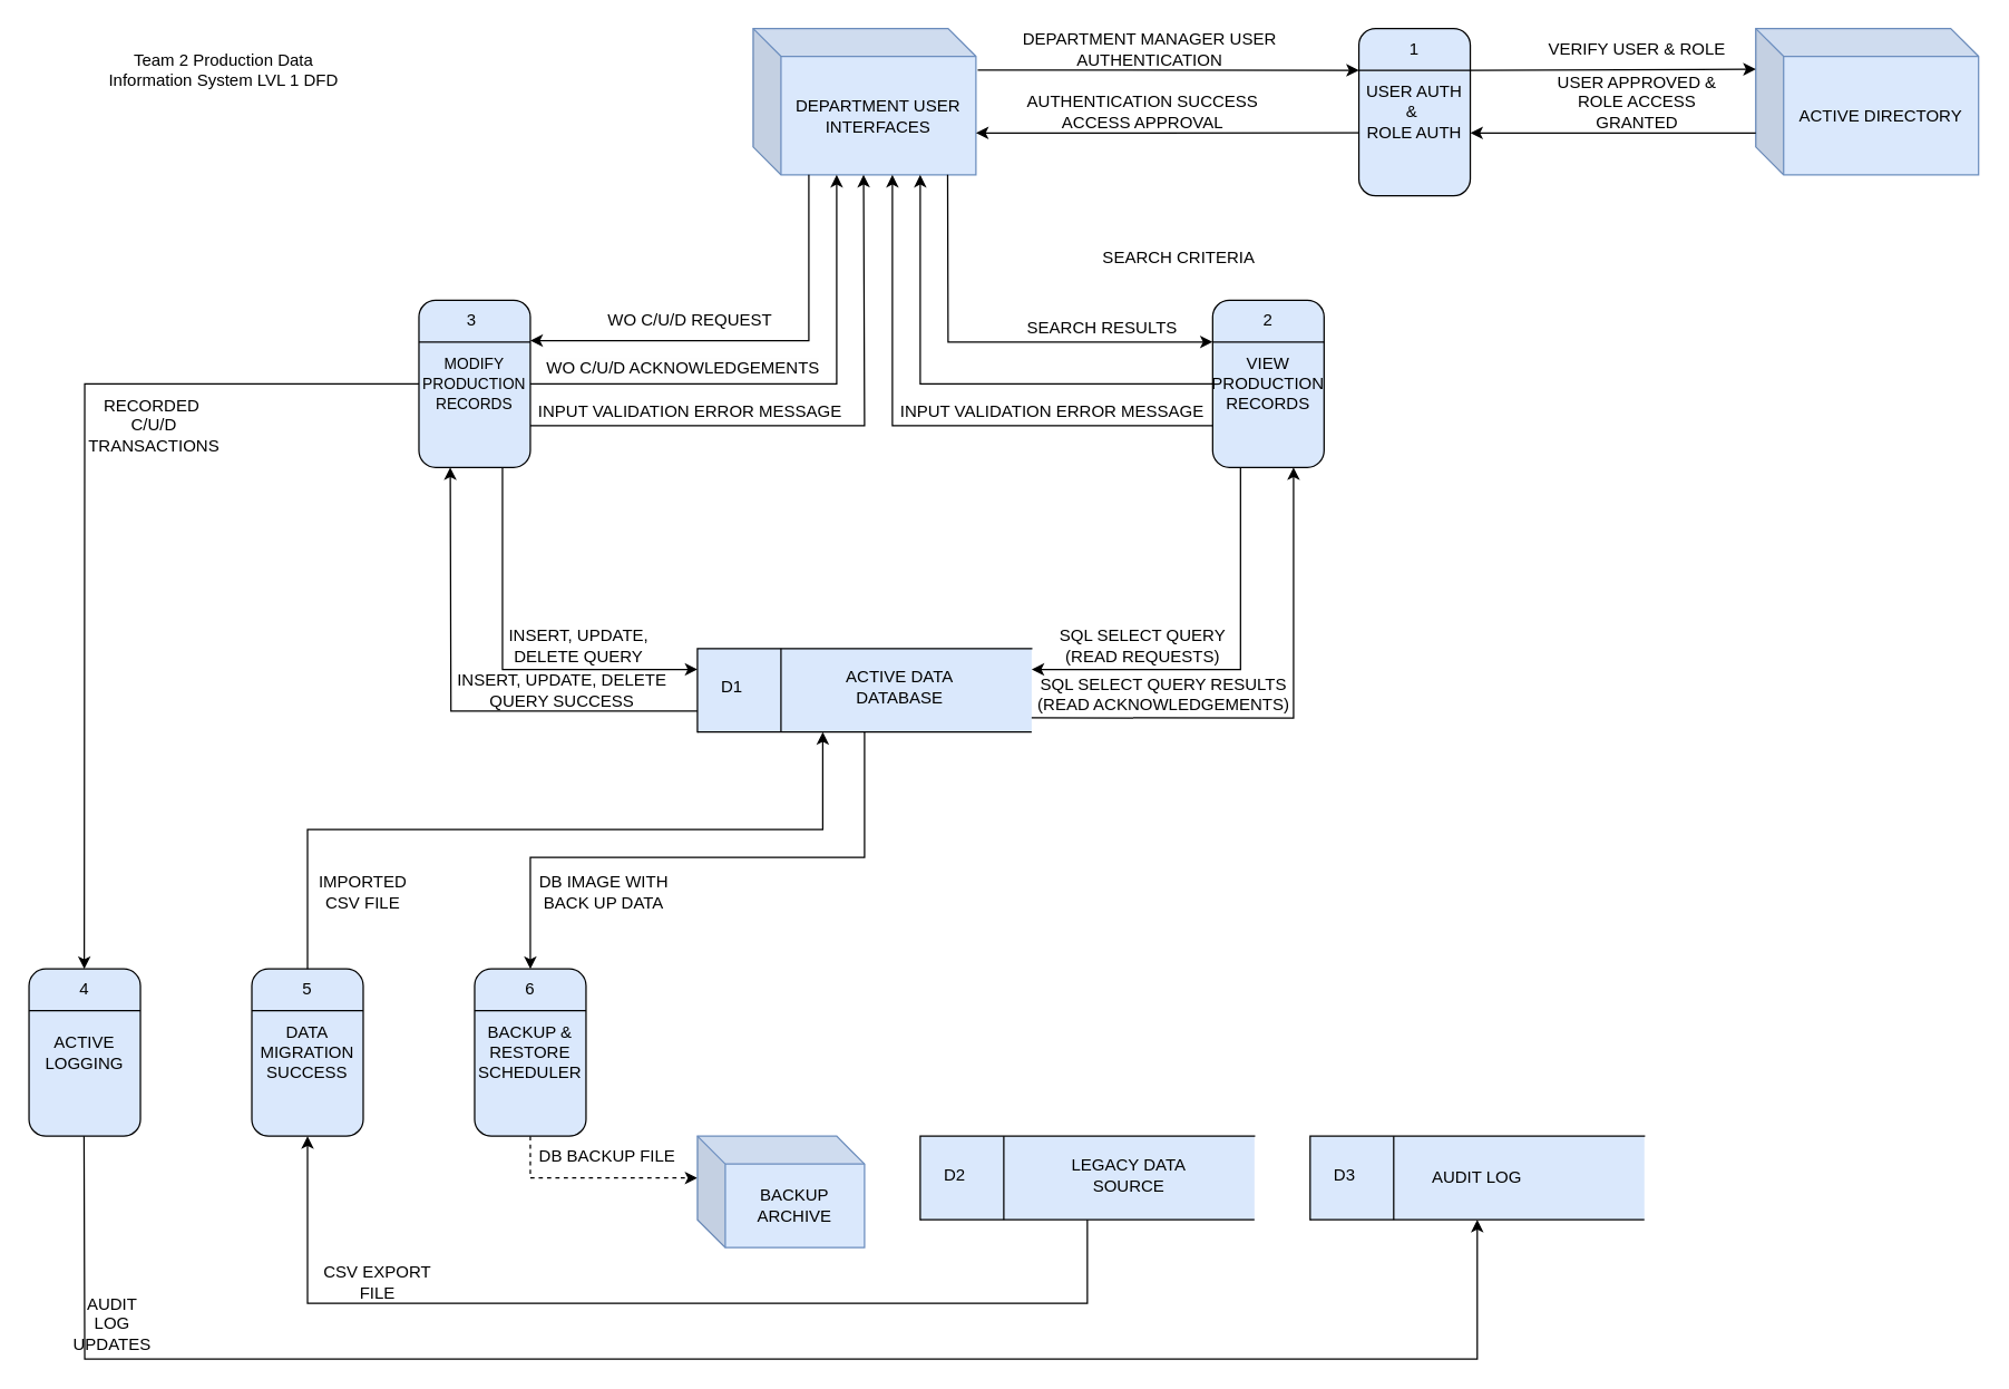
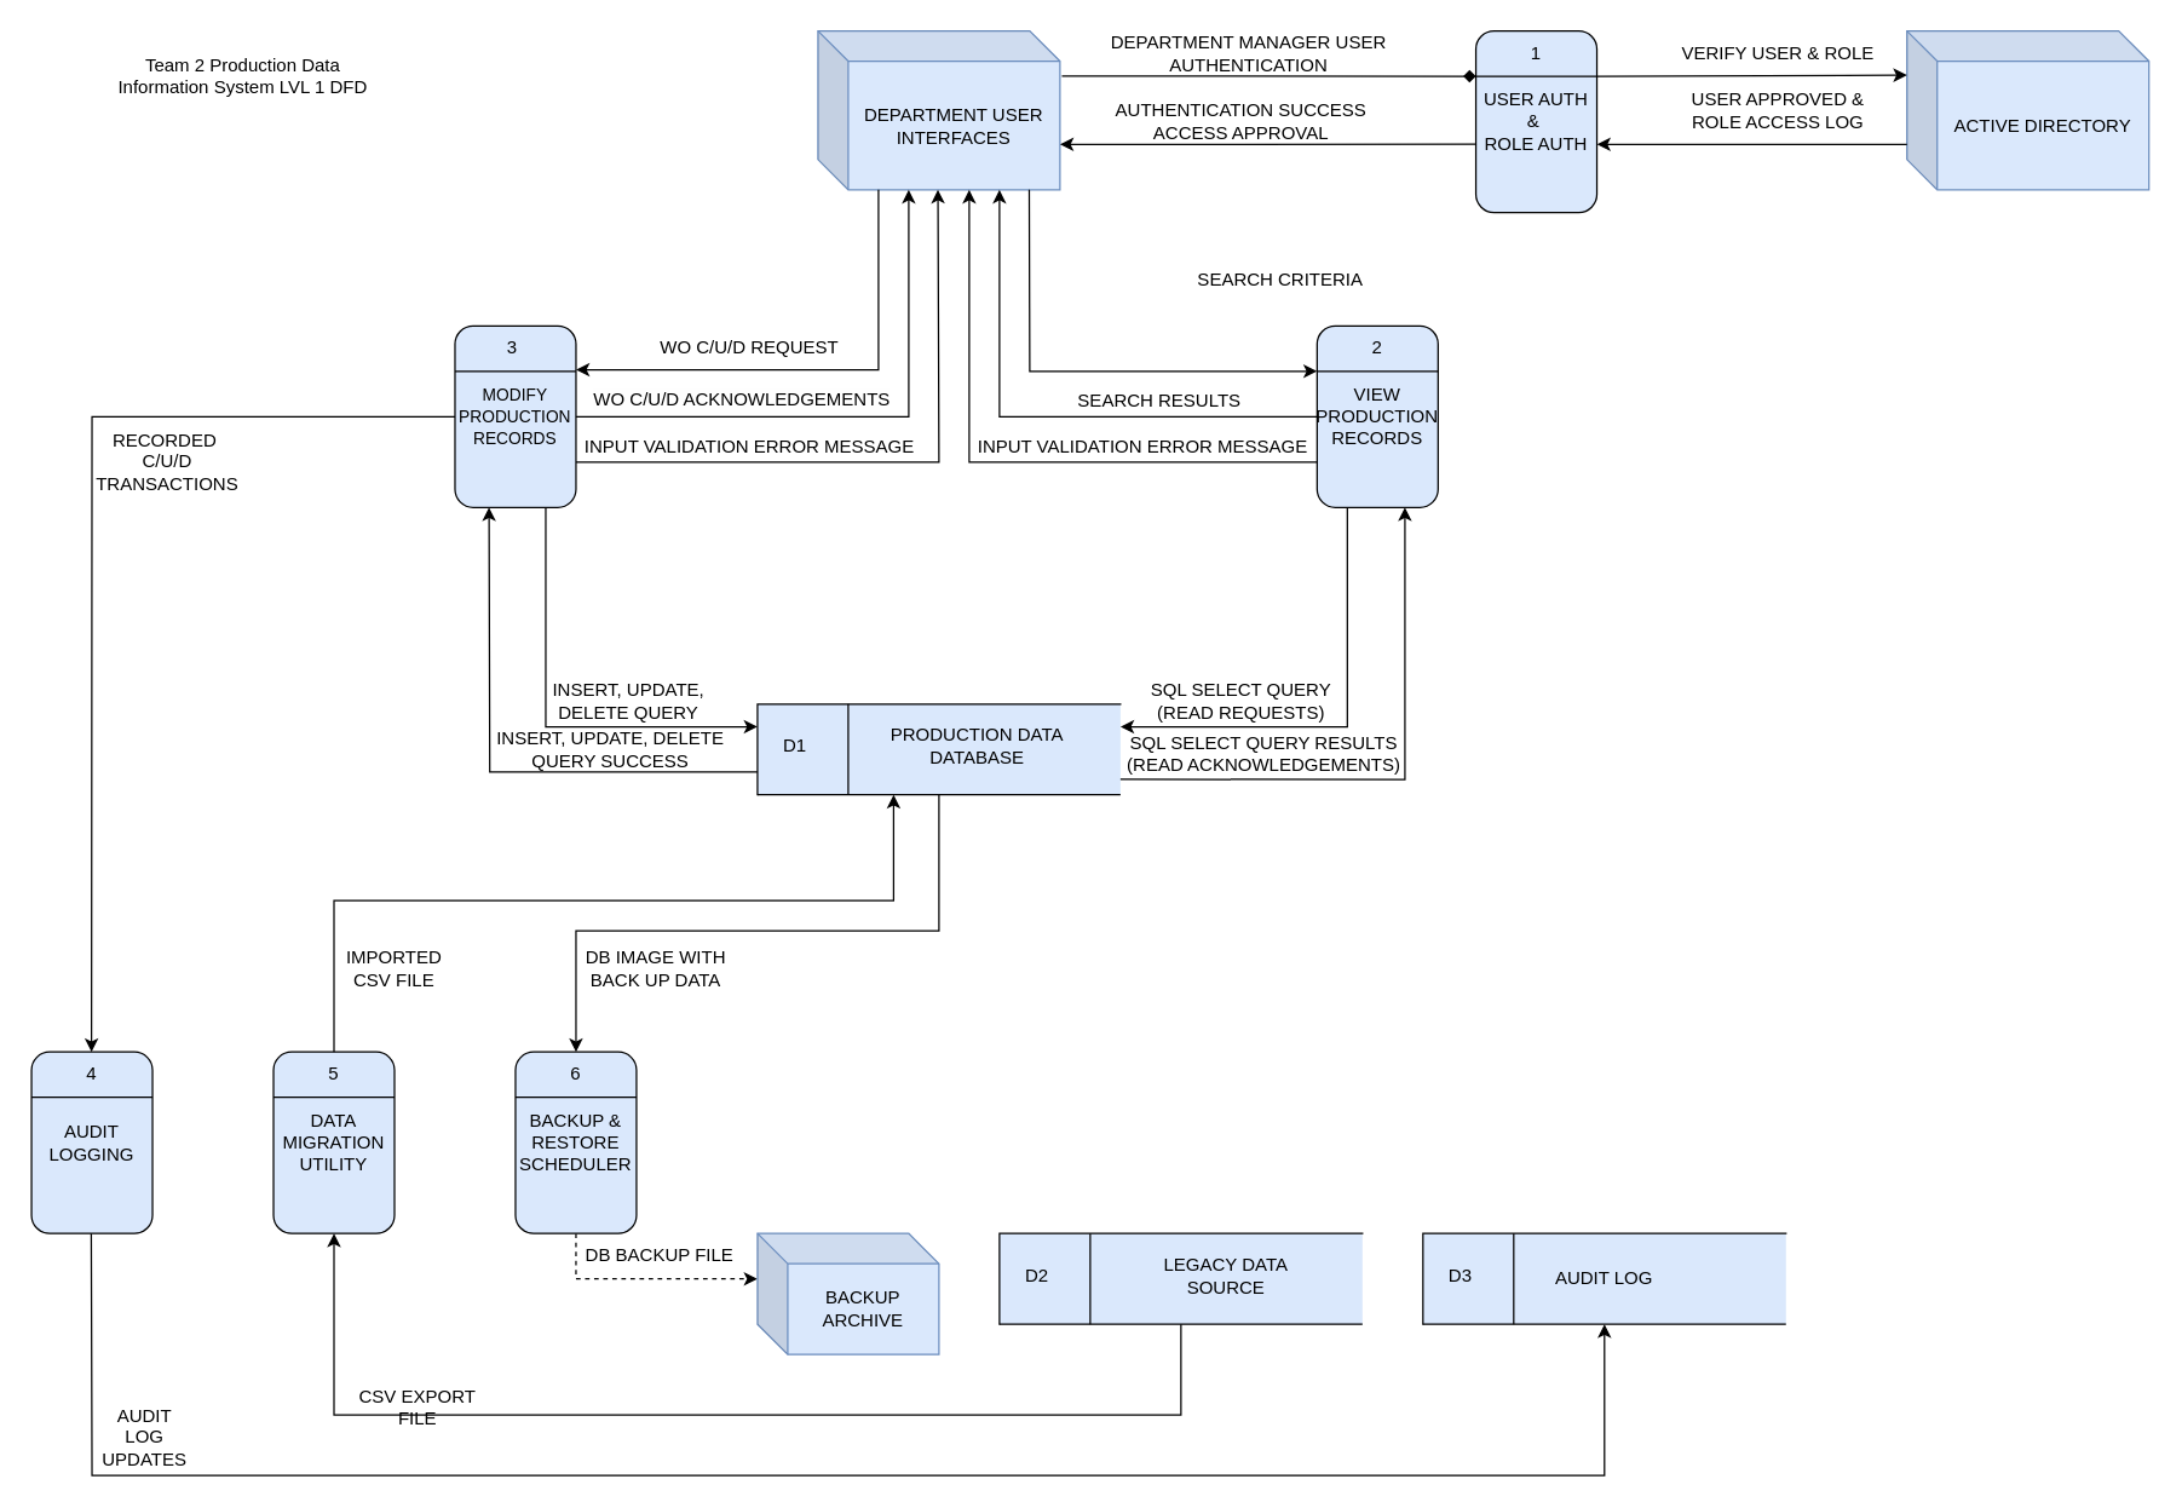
- <mxCell id="75" value="" style="endArrow=classic;html=1;rounded=0;entryX=0;entryY=0.25;entryDx=0;entryDy=0;exitX=1.008;exitY=0.284;exitDx=0;exitDy=0;exitPerimeter=0;" edge="1" parent="1" source="2" target="30"><mxGeometry width="50" height="50" relative="1" as="geometry"><mxPoint x="700" y="55" as="sourcePoint" /><mxPoint x="926" y="55" as="targetPoint" /></mxGeometry></mxCell>
+ <mxCell id="75" value="" style="endArrow=diamond;html=1;rounded=0;entryX=0;entryY=0.25;entryDx=0;entryDy=0;exitX=1.008;exitY=0.284;exitDx=0;exitDy=0;exitPerimeter=0;" edge="1" parent="1" source="2" target="30"><mxGeometry width="50" height="50" relative="1" as="geometry"><mxPoint x="700" y="55" as="sourcePoint" /><mxPoint x="926" y="55" as="targetPoint" /></mxGeometry></mxCell>
- <mxCell id="37" value="USER APPROVED &amp;amp; ROLE ACCESS GRANTED" style="text;html=1;align=center;verticalAlign=middle;whiteSpace=wrap;rounded=0;" parent="1" vertex="1"><mxGeometry x="1110" y="57.5" width="130" height="30" as="geometry" /></mxCell>
+ <mxCell id="37" value="USER APPROVED &amp;amp; ROLE ACCESS LOG" style="text;html=1;align=center;verticalAlign=middle;whiteSpace=wrap;rounded=0;" parent="1" vertex="1"><mxGeometry x="1110" y="57.5" width="130" height="30" as="geometry" /></mxCell>
- <mxCell id="25" value="SEARCH RESULTS" style="text;html=1;align=center;verticalAlign=middle;whiteSpace=wrap;rounded=0;" parent="1" vertex="1"><mxGeometry x="726" y="220" width="130" height="30" as="geometry" /></mxCell>
+ <mxCell id="25" value="SEARCH RESULTS" style="text;html=1;align=center;verticalAlign=middle;whiteSpace=wrap;rounded=0;" parent="1" vertex="1"><mxGeometry x="701" y="250" width="130" height="30" as="geometry" /></mxCell>
- <mxCell id="7" value="ACTIVE DATA DATABASE" style="text;html=1;align=center;verticalAlign=middle;whiteSpace=wrap;rounded=0;" parent="1" vertex="1"><mxGeometry x="585" y="477.5" width="121" height="30" as="geometry" /></mxCell>
+ <mxCell id="7" value="PRODUCTION DATA DATABASE" style="text;html=1;align=center;verticalAlign=middle;whiteSpace=wrap;rounded=0;" parent="1" vertex="1"><mxGeometry x="585" y="477.5" width="121" height="30" as="geometry" /></mxCell>
- <mxCell id="27" value="ACTIVE LOGGING" style="rounded=1;whiteSpace=wrap;html=1;fillColor=#dae8fc;strokeColor=default;" parent="1" vertex="1"><mxGeometry x="20" y="695" width="80" height="120" as="geometry" /></mxCell>
+ <mxCell id="27" value="AUDIT LOGGING" style="rounded=1;whiteSpace=wrap;html=1;fillColor=#dae8fc;strokeColor=default;" parent="1" vertex="1"><mxGeometry x="20" y="695" width="80" height="120" as="geometry" /></mxCell>
- <mxCell id="45" value="DATA MIGRATION SUCCESS" style="rounded=1;whiteSpace=wrap;html=1;fillColor=#dae8fc;strokeColor=default;" parent="1" vertex="1"><mxGeometry x="180" y="695" width="80" height="120" as="geometry" /></mxCell>
+ <mxCell id="45" value="DATA MIGRATION UTILITY" style="rounded=1;whiteSpace=wrap;html=1;fillColor=#dae8fc;strokeColor=default;" parent="1" vertex="1"><mxGeometry x="180" y="695" width="80" height="120" as="geometry" /></mxCell>
- <mxCell id="54" value="CSV EXPORT FILE" style="text;html=1;align=center;verticalAlign=middle;whiteSpace=wrap;rounded=0;" parent="1" vertex="1"><mxGeometry x="217.5" y="905" width="105" height="30" as="geometry" /></mxCell>
+ <mxCell id="54" value="CSV EXPORT FILE" style="text;html=1;align=center;verticalAlign=middle;whiteSpace=wrap;rounded=0;" parent="1" vertex="1"><mxGeometry x="222.5" y="915" width="105" height="30" as="geometry" /></mxCell>
- <mxCell id="33" value="AUDIT LOG UPDATES" style="text;html=1;align=center;verticalAlign=middle;whiteSpace=wrap;rounded=0;" parent="1" vertex="1"><mxGeometry x="50" y="935" width="60" height="30" as="geometry" /></mxCell>
+ <mxCell id="33" value="AUDIT LOG UPDATES" style="text;html=1;align=center;verticalAlign=middle;whiteSpace=wrap;rounded=0;" parent="1" vertex="1"><mxGeometry x="65" y="935" width="60" height="30" as="geometry" /></mxCell>
